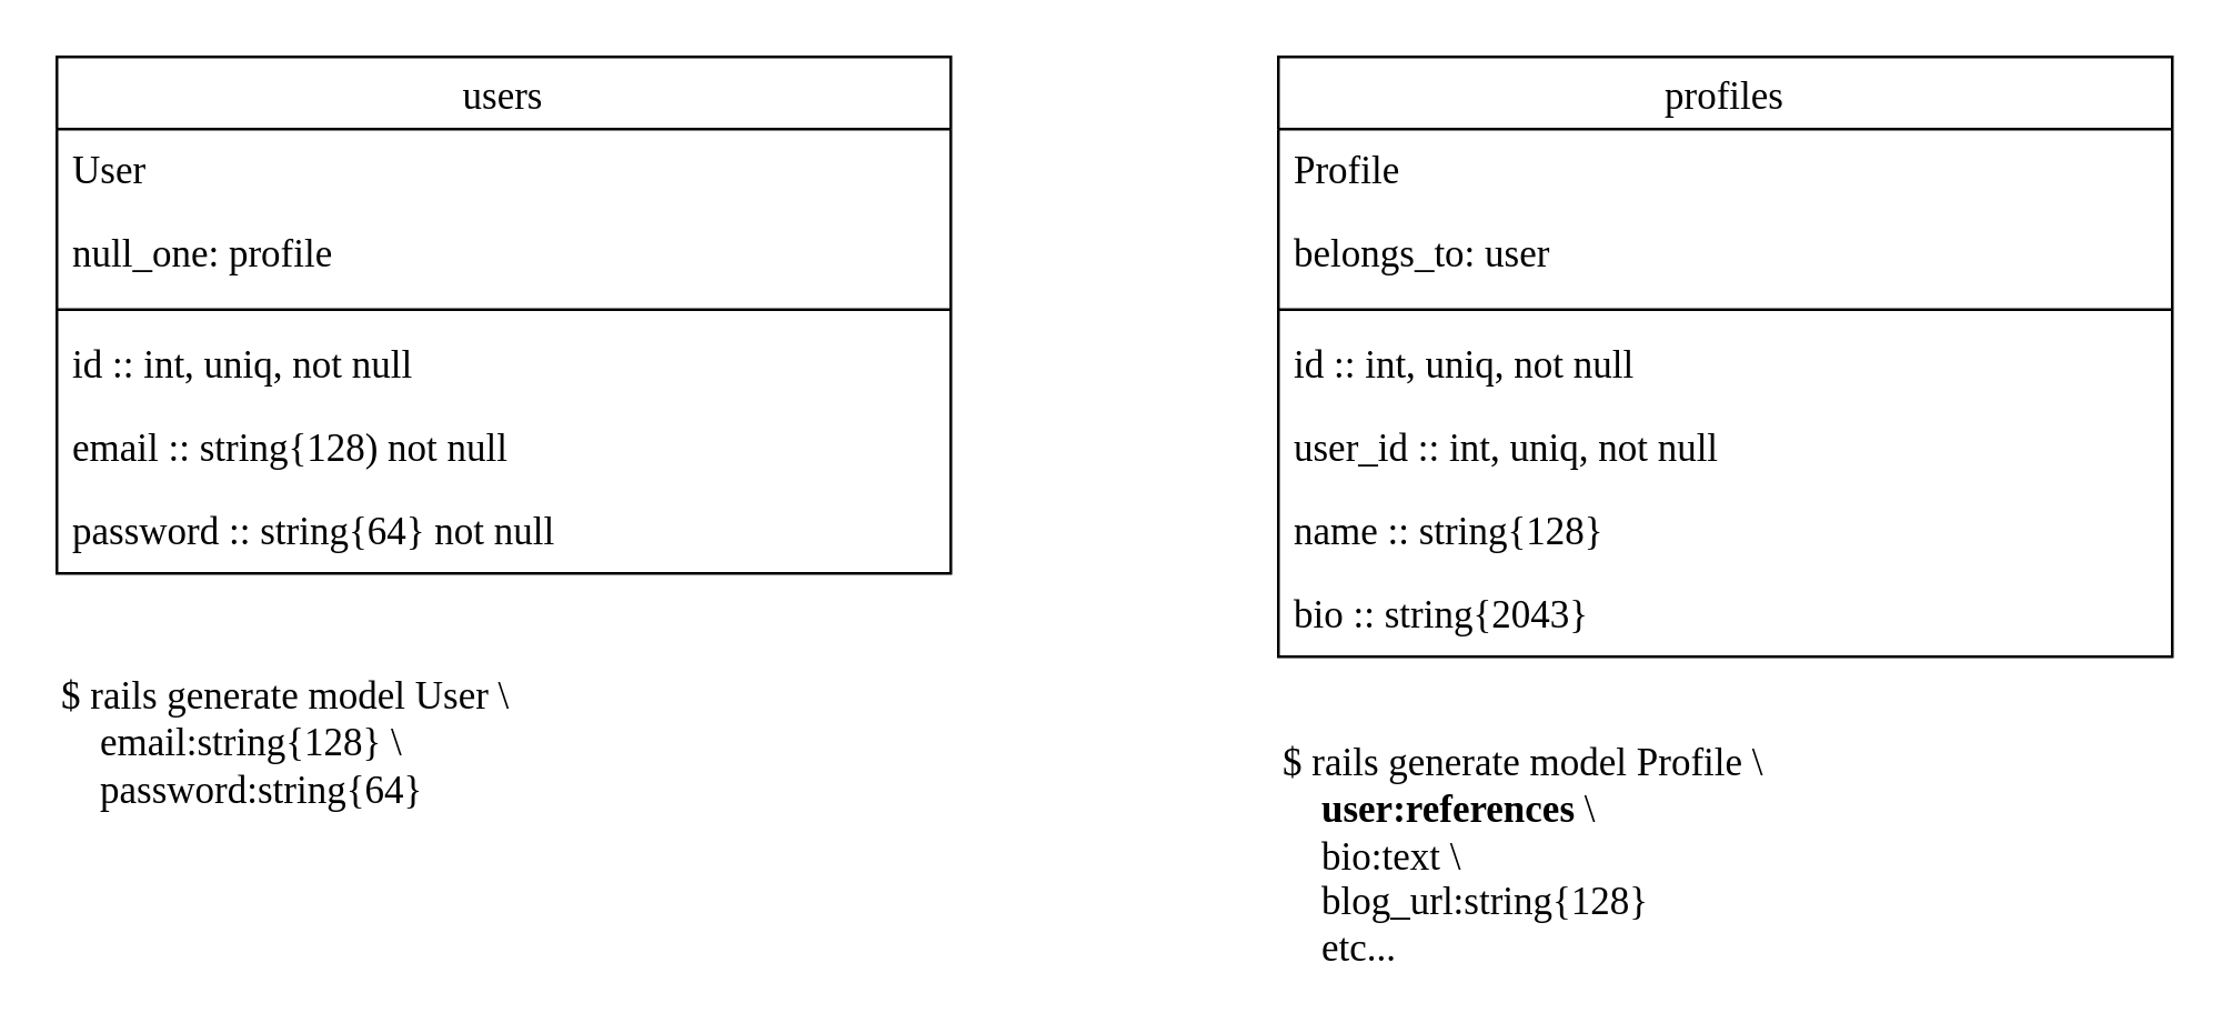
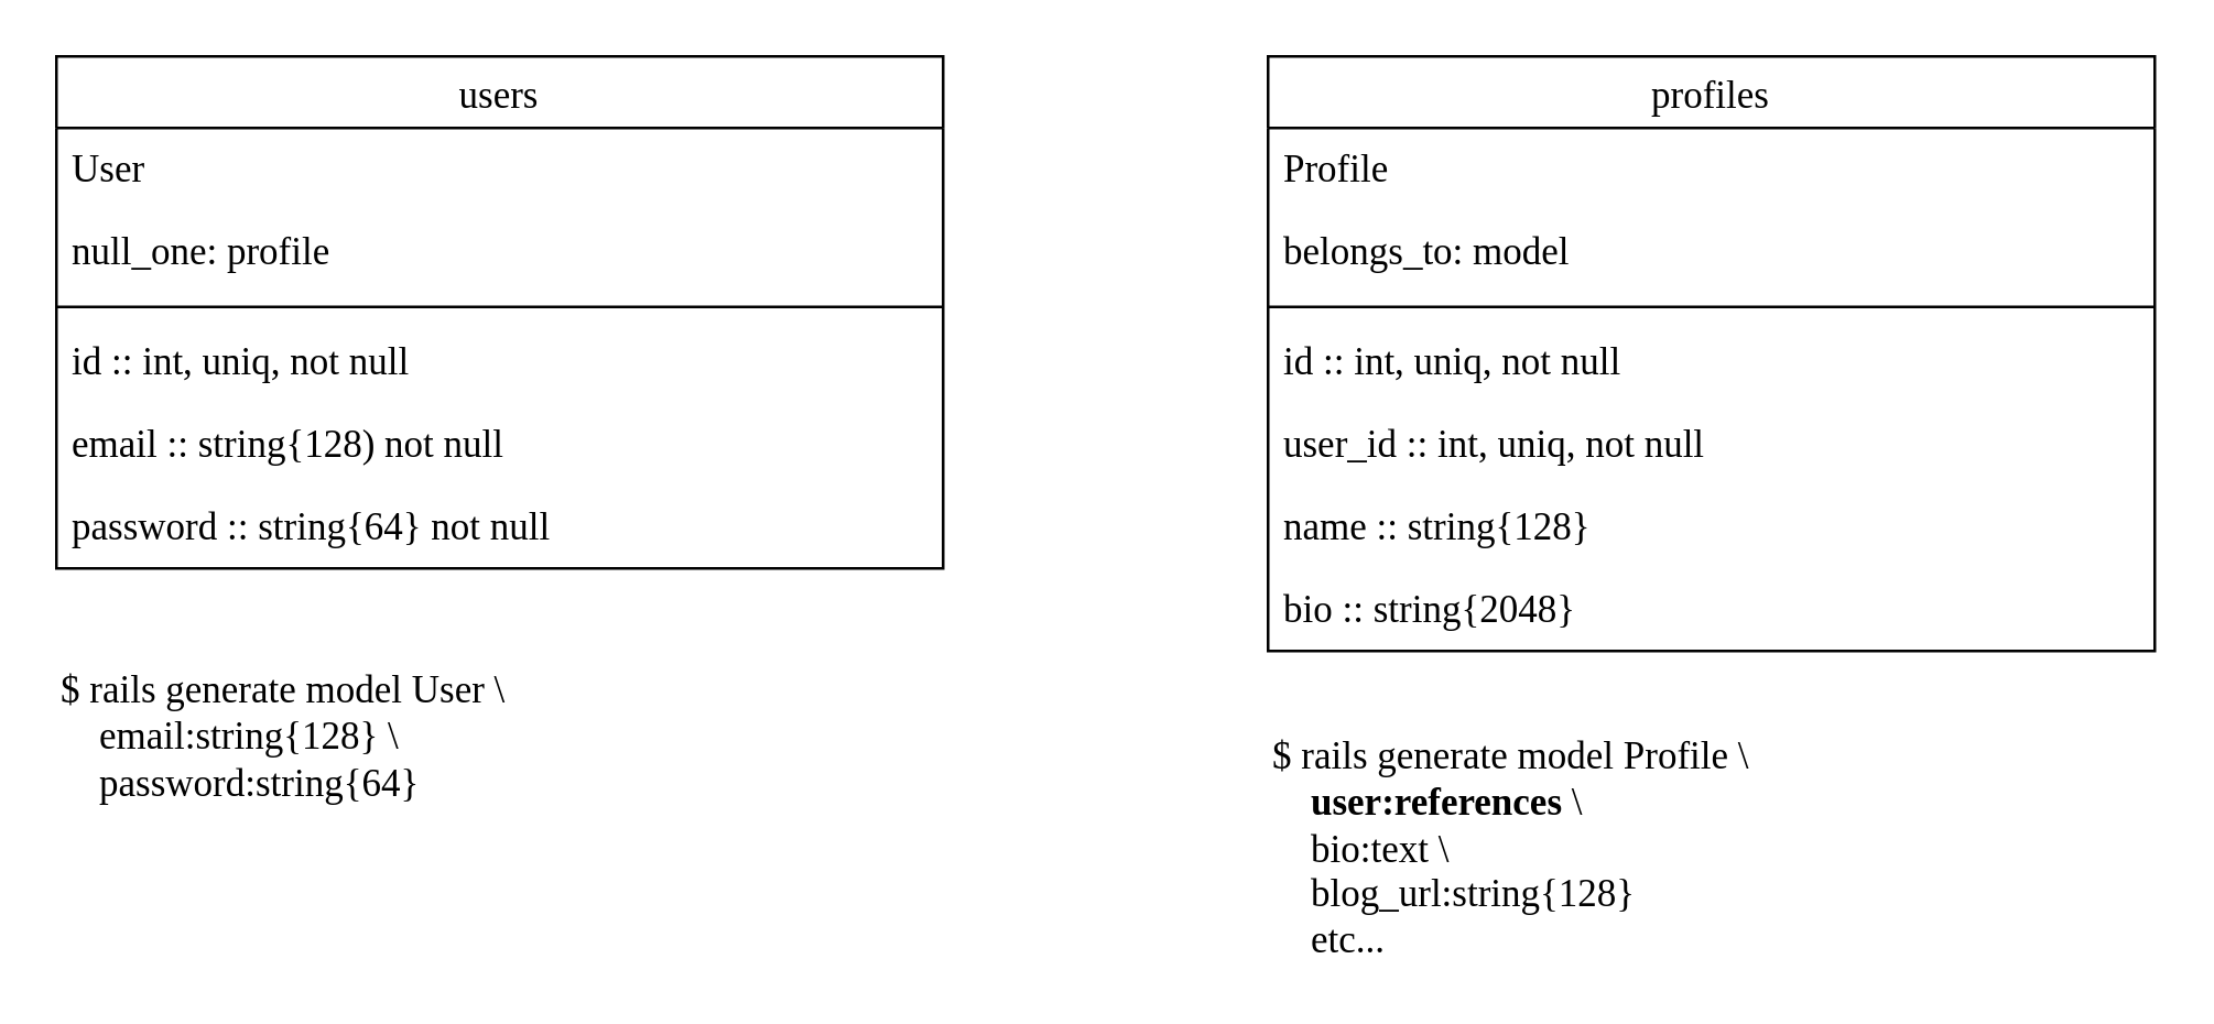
- <mxCell id="13" value="belongs_to: user" style="text;strokeColor=none;fillColor=none;spacingLeft=4;spacingRight=4;overflow=hidden;rotatable=0;points=[[0,0.5],[1,0.5]];portConstraint=eastwest;fontSize=14;fontFamily=Source Code Pro;" vertex="1" parent="11"><mxGeometry y="56" width="322" height="30" as="geometry" /></mxCell>
+ <mxCell id="13" value="belongs_to: model" style="text;strokeColor=none;fillColor=none;spacingLeft=4;spacingRight=4;overflow=hidden;rotatable=0;points=[[0,0.5],[1,0.5]];portConstraint=eastwest;fontSize=14;fontFamily=Source Code Pro;" vertex="1" parent="11"><mxGeometry y="56" width="322" height="30" as="geometry" /></mxCell>
- <mxCell id="18" value="bio :: string{2043}" style="text;strokeColor=none;fillColor=none;spacingLeft=4;spacingRight=4;overflow=hidden;rotatable=0;points=[[0,0.5],[1,0.5]];portConstraint=eastwest;fontSize=14;fontFamily=Source Code Pro;" vertex="1" parent="11"><mxGeometry y="186" width="322" height="30" as="geometry" /></mxCell>
+ <mxCell id="18" value="bio :: string{2048}" style="text;strokeColor=none;fillColor=none;spacingLeft=4;spacingRight=4;overflow=hidden;rotatable=0;points=[[0,0.5],[1,0.5]];portConstraint=eastwest;fontSize=14;fontFamily=Source Code Pro;" vertex="1" parent="11"><mxGeometry y="186" width="322" height="30" as="geometry" /></mxCell>
